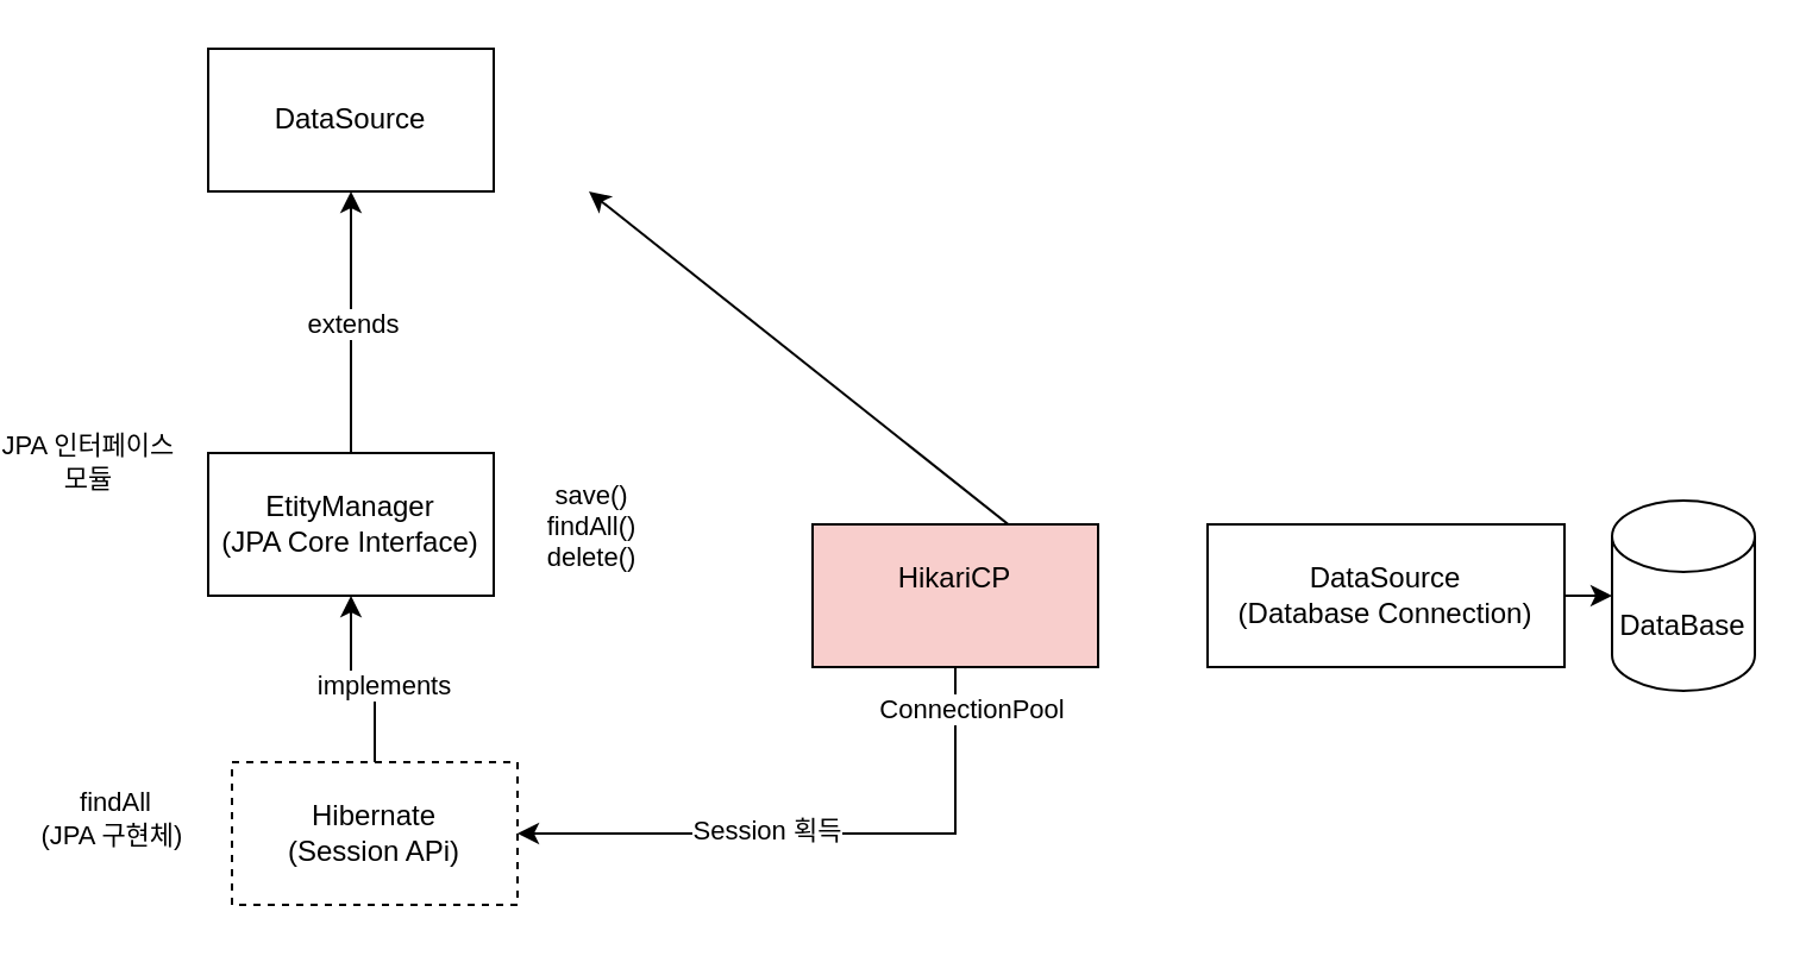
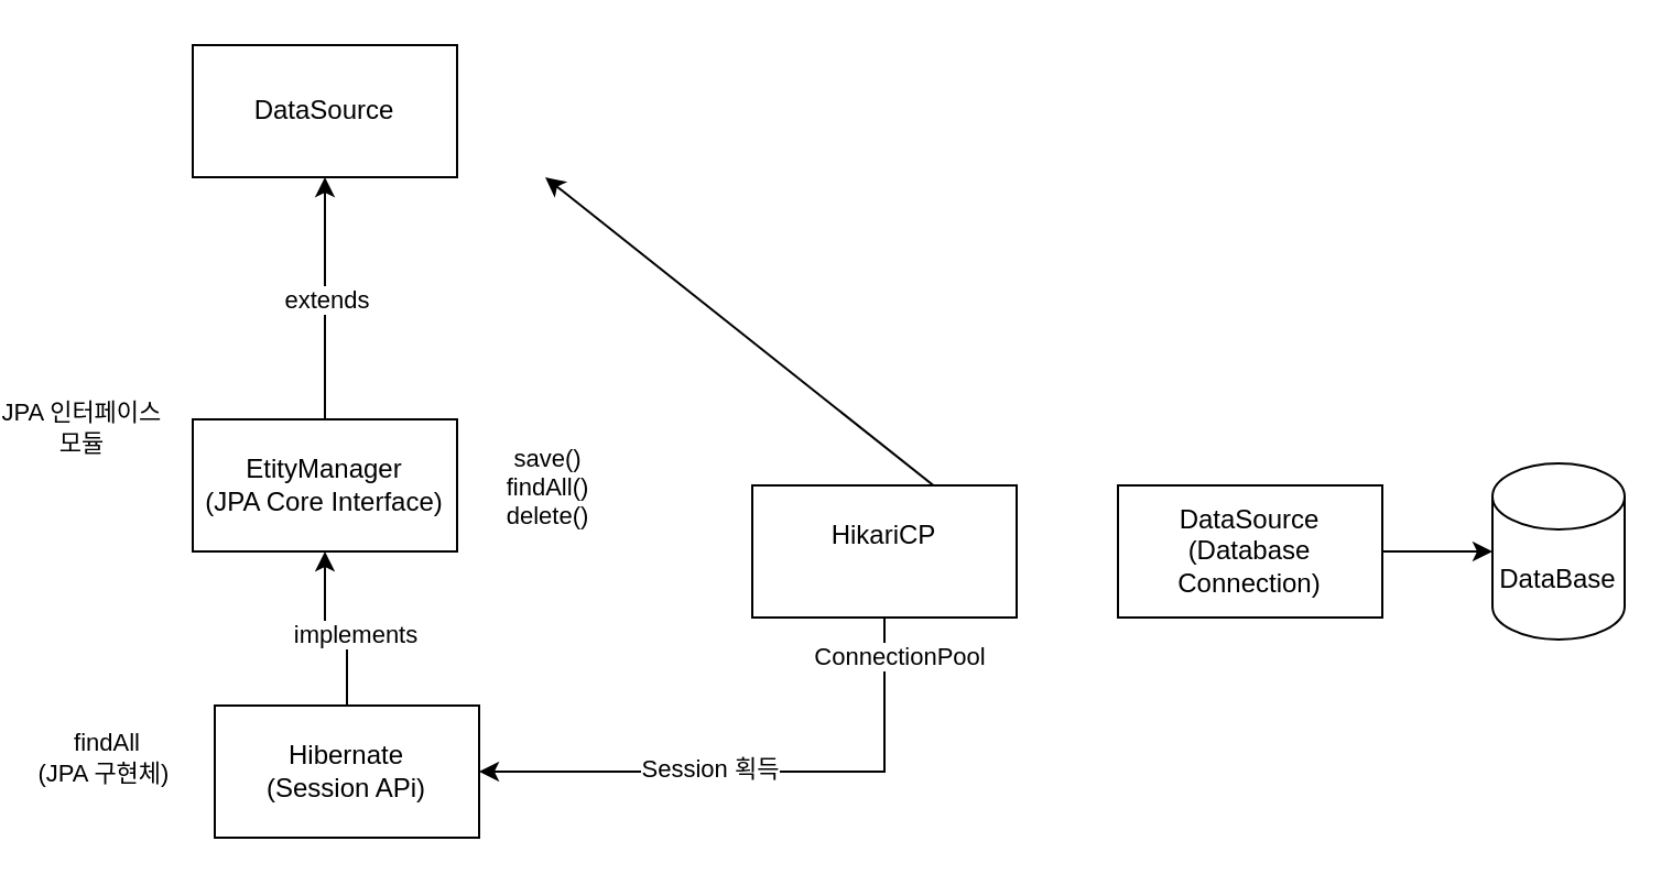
- <mxCell id="17" value="HikariCP&lt;div&gt;&lt;br&gt;&lt;/div&gt;" style="rounded=0;whiteSpace=wrap;html=1;fillColor=#f8cecc;" vertex="1" parent="1"><mxGeometry x="274" y="220" width="120" height="60" as="geometry" /></mxCell>
+ <mxCell id="17" value="HikariCP&lt;div&gt;&lt;br&gt;&lt;/div&gt;" style="rounded=0;whiteSpace=wrap;html=1;" vertex="1" parent="1"><mxGeometry x="274" y="220" width="120" height="60" as="geometry" /></mxCell>
- <mxCell id="13" value="DataSource&lt;div&gt;(Database Connection)&lt;/div&gt;" style="rounded=0;whiteSpace=wrap;html=1;" vertex="1" parent="1"><mxGeometry x="440" y="220" width="150" height="60" as="geometry" /></mxCell>
+ <mxCell id="13" value="DataSource&lt;div&gt;(Database Connection)&lt;/div&gt;" style="rounded=0;whiteSpace=wrap;html=1;" vertex="1" parent="1"><mxGeometry x="440" y="220" width="120" height="60" as="geometry" /></mxCell>
- <mxCell id="9" value="Hibernate&lt;div&gt;(Session APi)&lt;/div&gt;" style="rounded=0;whiteSpace=wrap;html=1;dashed=1;" vertex="1" parent="1"><mxGeometry x="30" y="320" width="120" height="60" as="geometry" /></mxCell>
+ <mxCell id="9" value="Hibernate&lt;div&gt;(Session APi)&lt;/div&gt;" style="rounded=0;whiteSpace=wrap;html=1;" vertex="1" parent="1"><mxGeometry x="30" y="320" width="120" height="60" as="geometry" /></mxCell>
